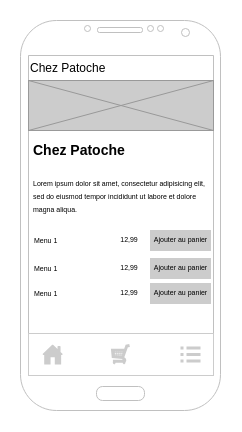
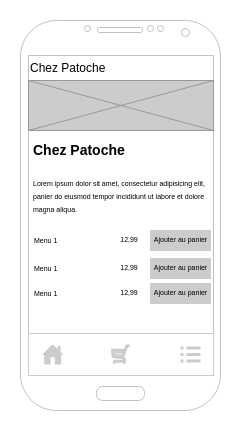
- <mxCell id="9" value="&lt;h1&gt;&lt;font style=&quot;font-size: 14px;&quot;&gt;Chez Patoche&lt;/font&gt;&lt;/h1&gt;&lt;p&gt;&lt;font style=&quot;font-size: 7px;&quot;&gt;Lorem ipsum dolor sit amet, consectetur adipisicing elit, sed do eiusmod tempor incididunt ut labore et dolore magna aliqua.&lt;/font&gt;&lt;/p&gt;" style="text;html=1;strokeColor=none;fillColor=none;spacing=5;spacingTop=-20;whiteSpace=wrap;overflow=hidden;rounded=0;fontSize=11;" vertex="1" parent="1"><mxGeometry x="28" y="130" width="182" height="100" as="geometry" /></mxCell>
+ <mxCell id="9" value="&lt;h1&gt;&lt;font style=&quot;font-size: 14px;&quot;&gt;Chez Patoche&lt;/font&gt;&lt;/h1&gt;&lt;p&gt;&lt;font style=&quot;font-size: 7px;&quot;&gt;Lorem ipsum dolor sit amet, consectetur adipisicing elit, panier do eiusmod tempor incididunt ut labore et dolore magna aliqua.&lt;/font&gt;&lt;/p&gt;" style="text;html=1;strokeColor=none;fillColor=none;spacing=5;spacingTop=-20;whiteSpace=wrap;overflow=hidden;rounded=0;fontSize=11;" vertex="1" parent="1"><mxGeometry x="28" y="130" width="182" height="100" as="geometry" /></mxCell>
